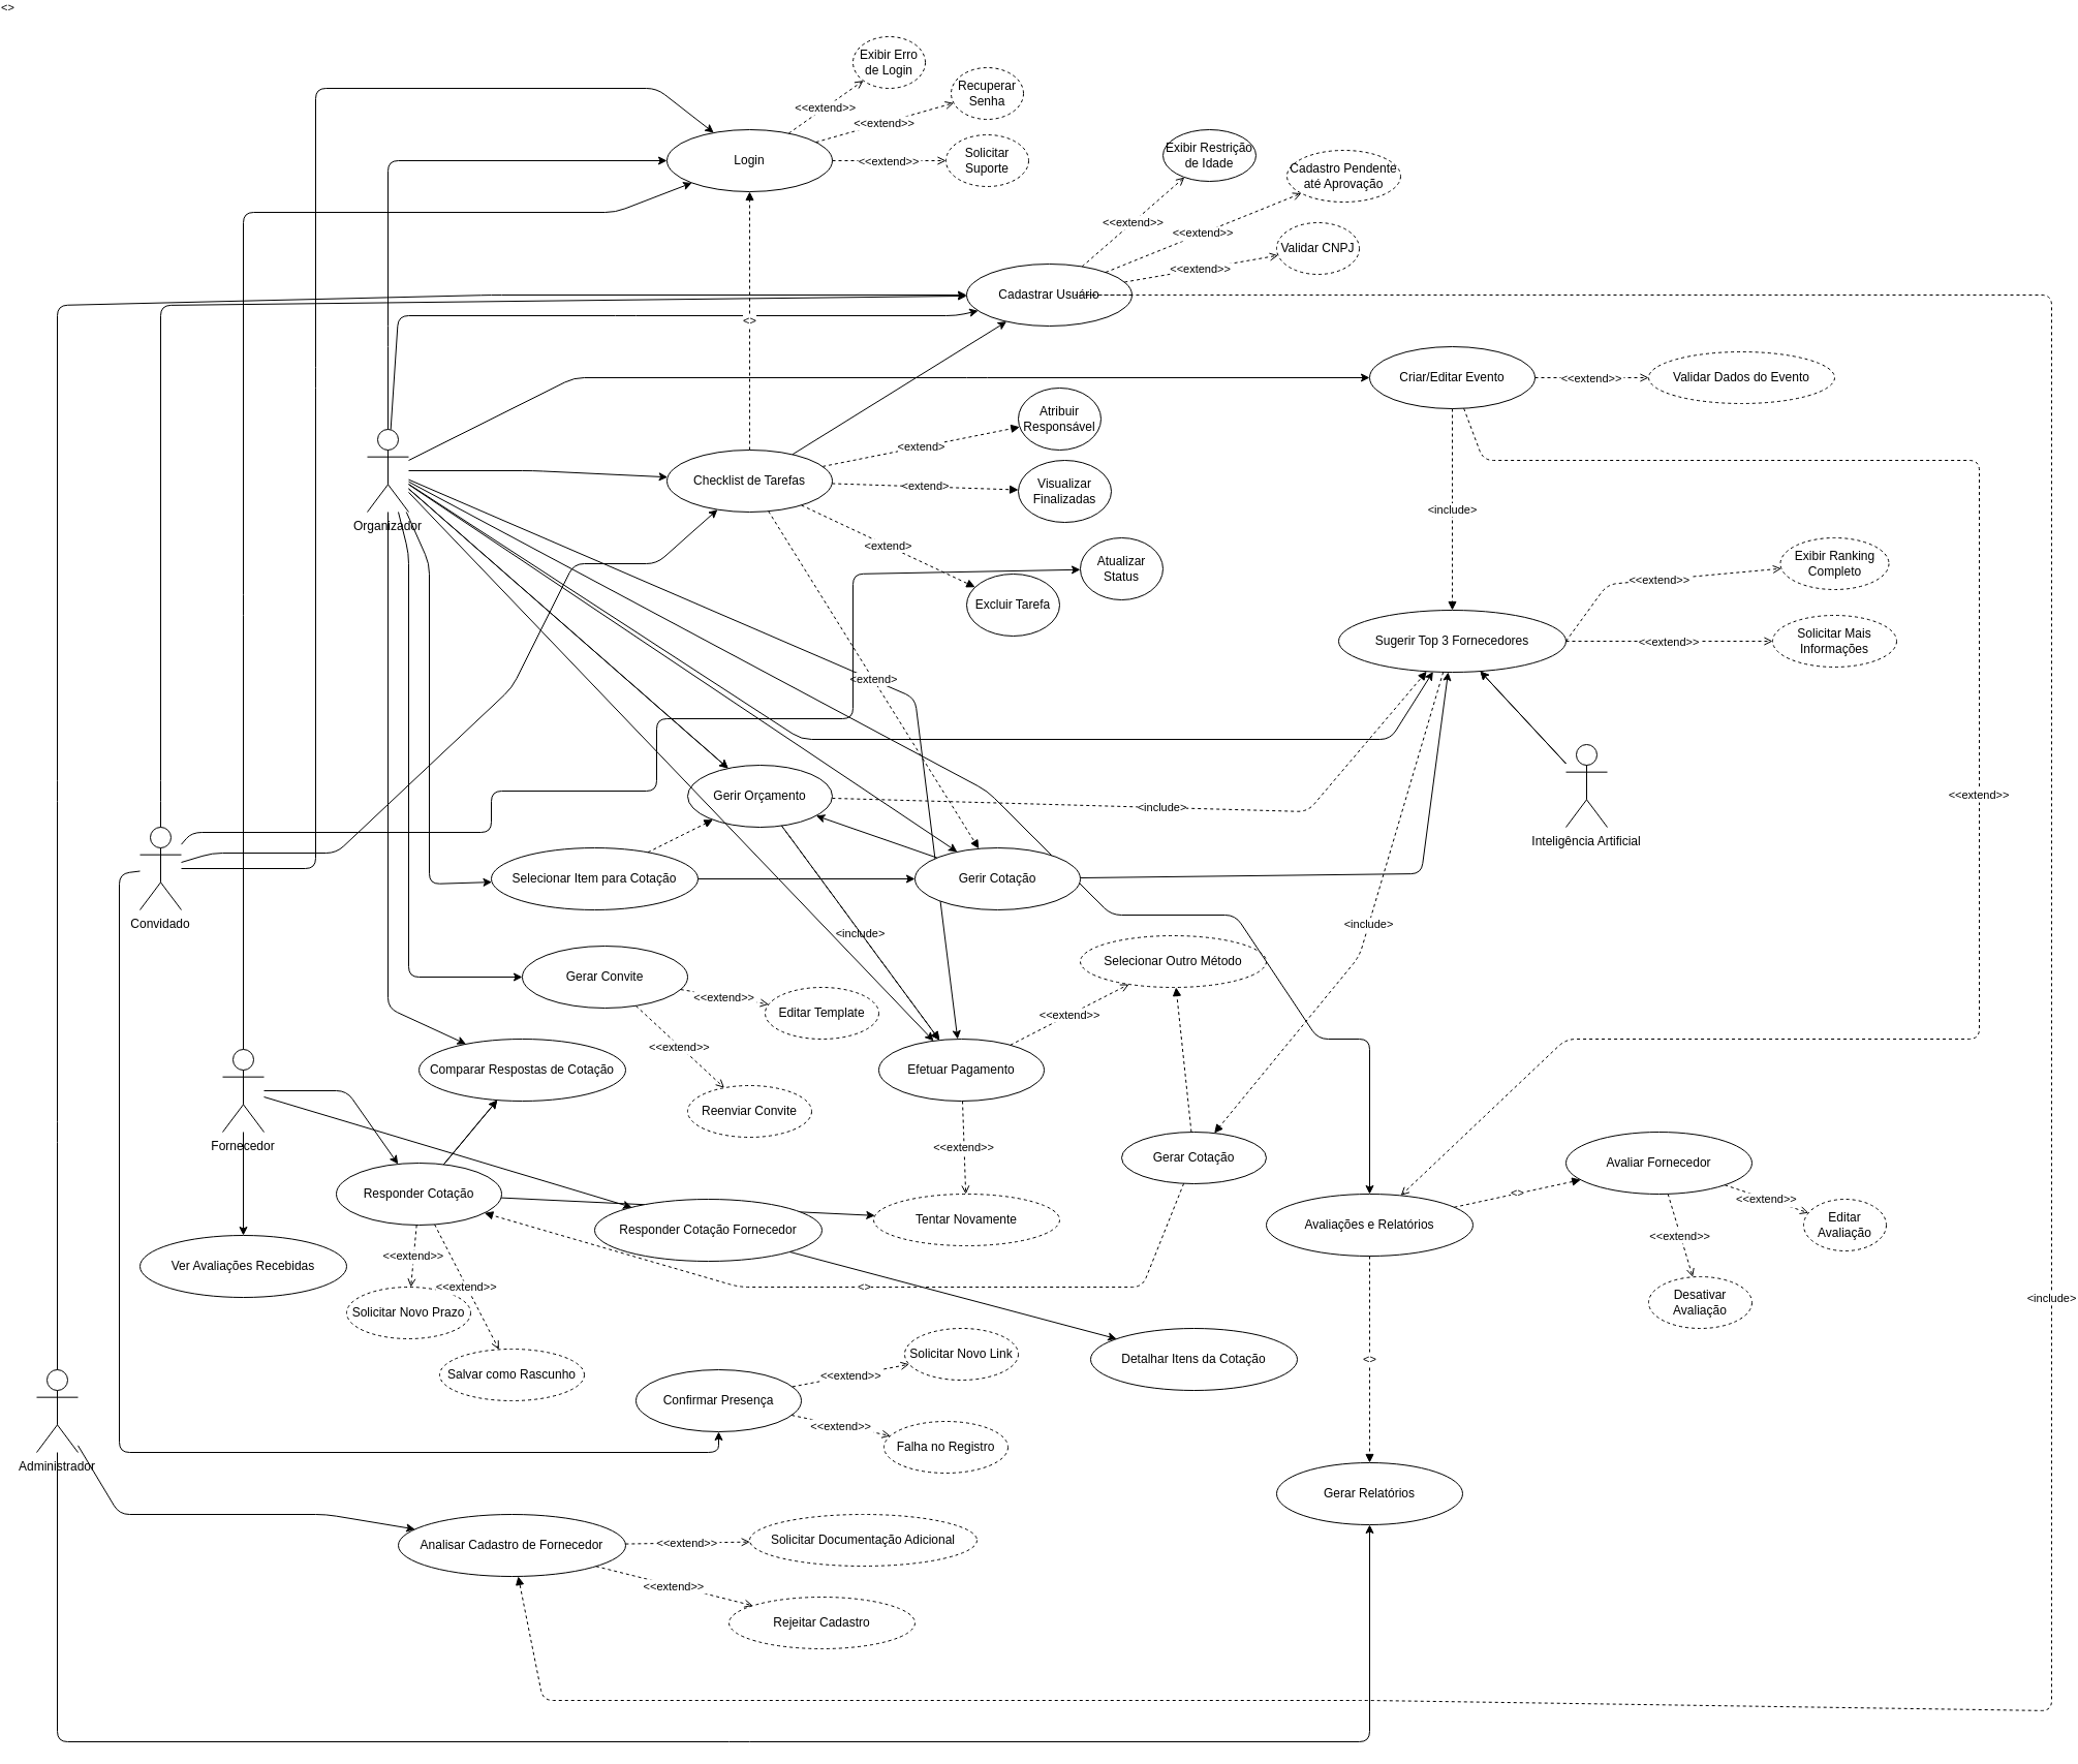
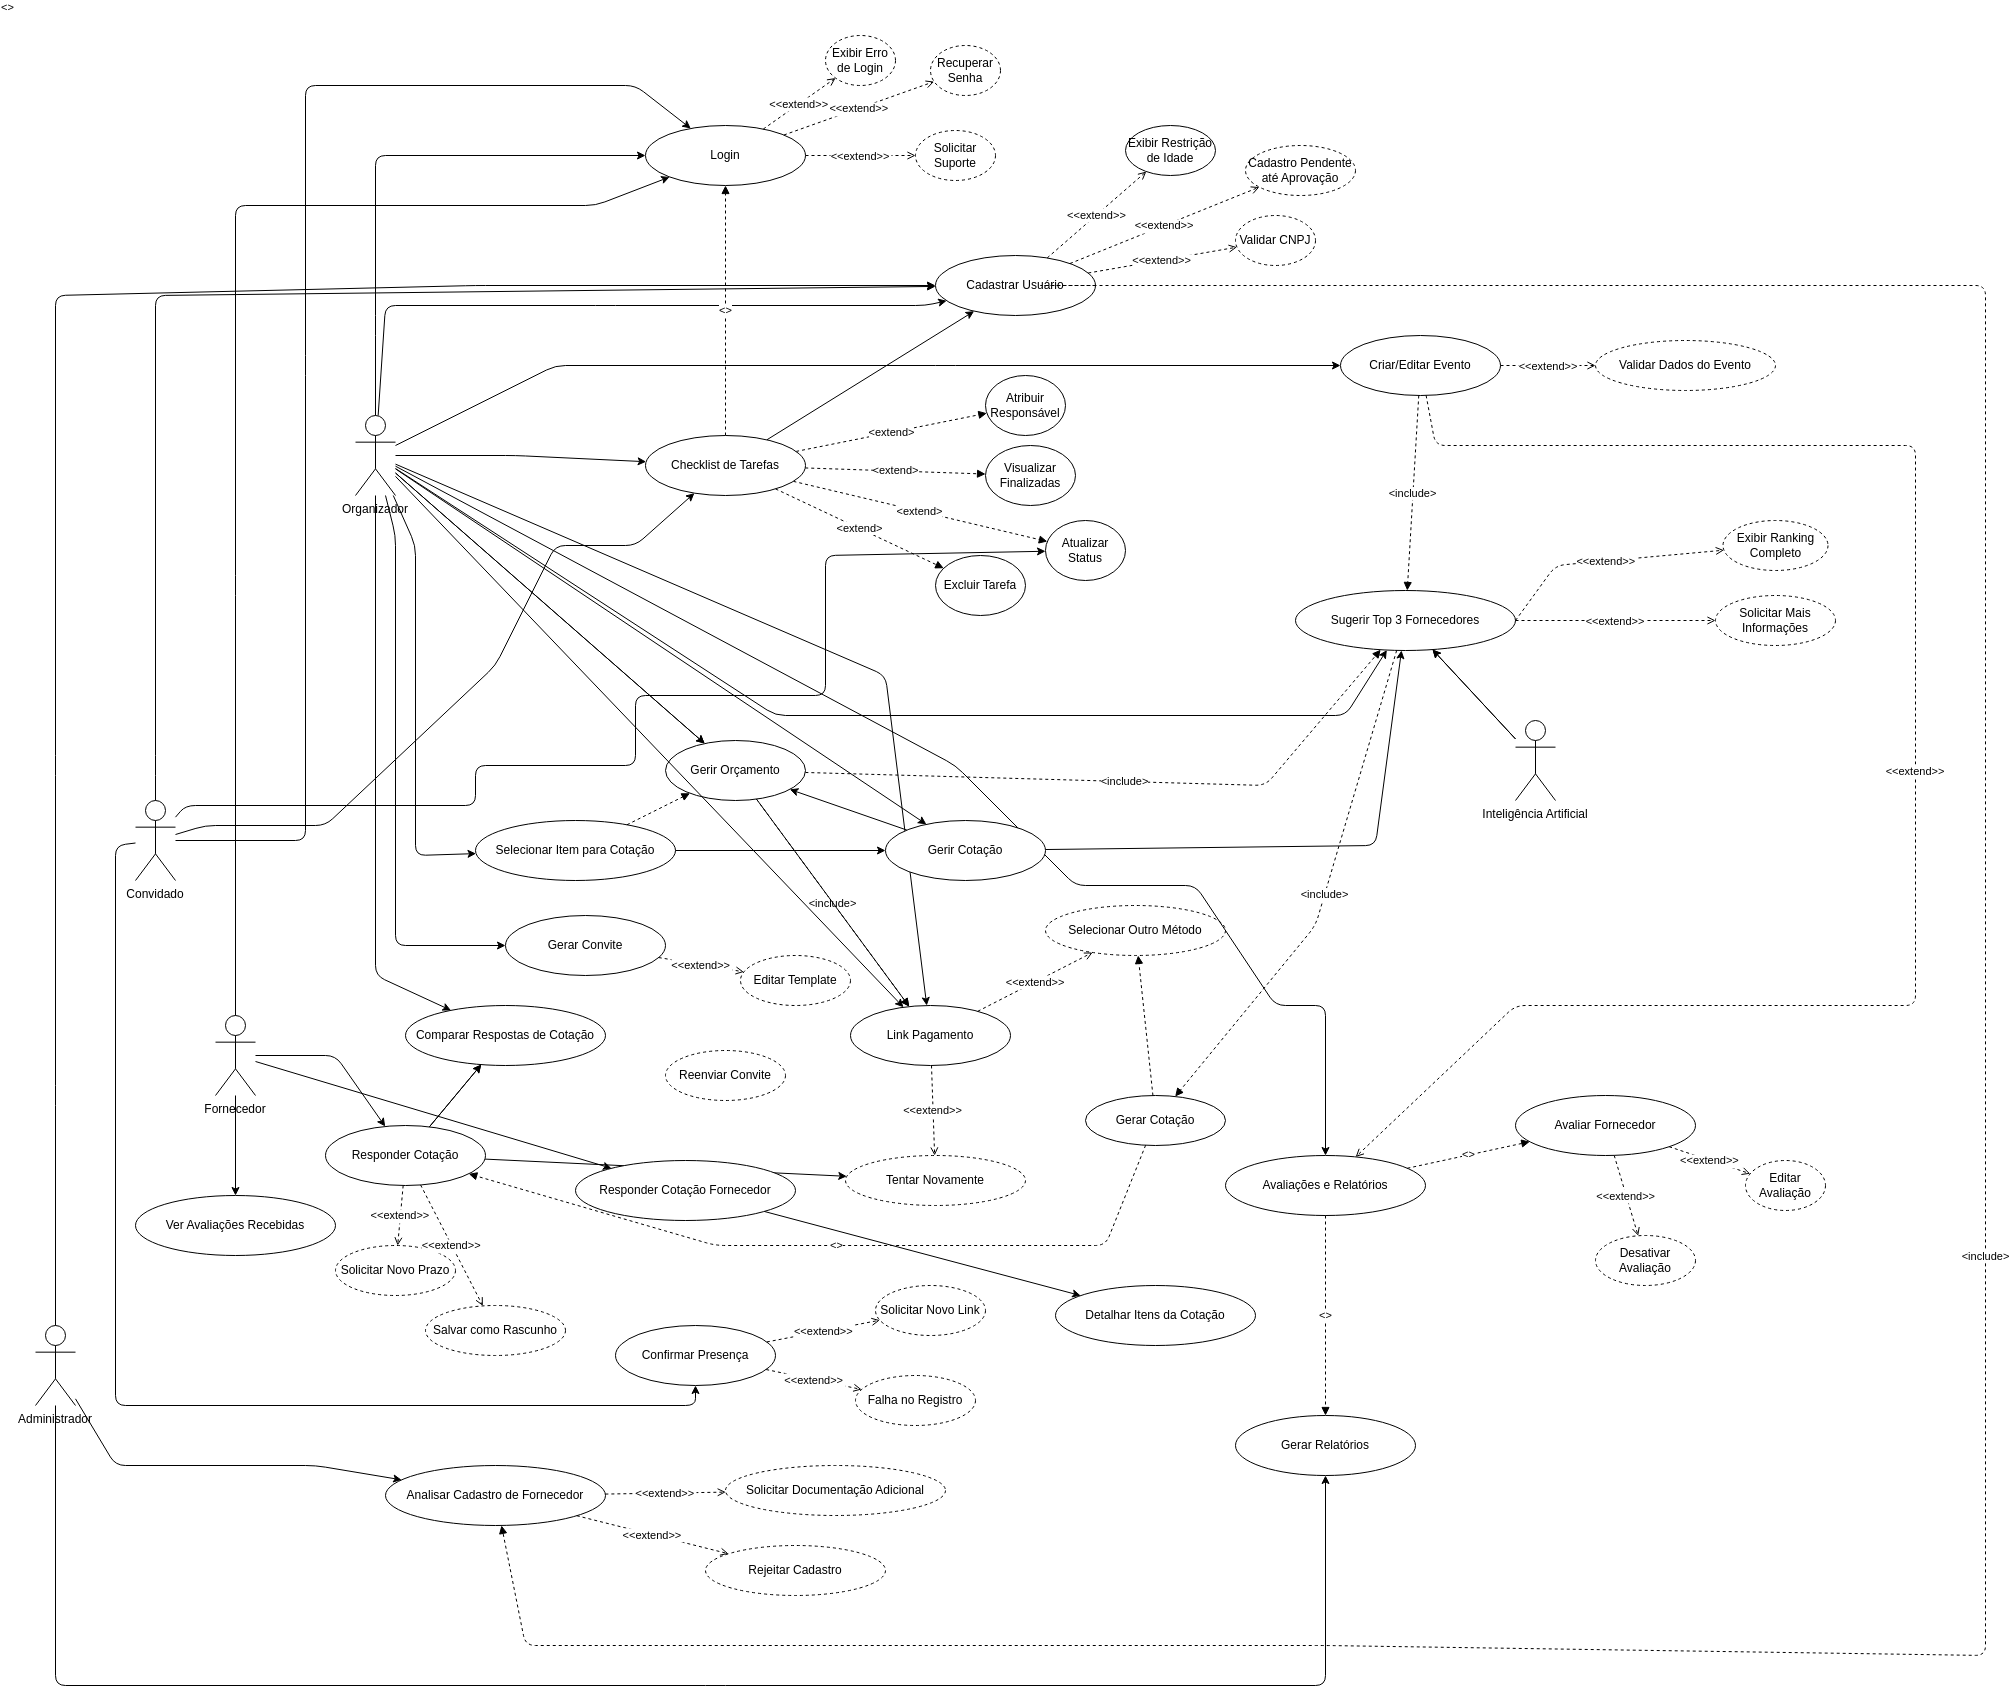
- <mxCell id="20" value="Recuperar Senha" style="ellipse;dashed=1;whiteSpace=wrap;" parent="1" vertex="1"><mxGeometry x="905" y="50" width="70" height="50" as="geometry" /></mxCell>
+ <mxCell id="20" value="Recuperar Senha" style="ellipse;dashed=1;whiteSpace=wrap;" parent="1" vertex="1"><mxGeometry x="915" y="30" width="70" height="50" as="geometry" /></mxCell>
- <mxCell id="9" value="Criar/Editar Evento" style="ellipse;whiteSpace=wrap;html=1;" parent="1" vertex="1"><mxGeometry x="1310" y="320" width="160" height="60" as="geometry" /></mxCell>
+ <mxCell id="9" value="Criar/Editar Evento" style="ellipse;whiteSpace=wrap;html=1;" parent="1" vertex="1"><mxGeometry x="1325" y="320" width="160" height="60" as="geometry" /></mxCell>
- <mxCell id="96" value="&amp;lt;extend&amp;gt;" style="endArrow=block;dashed=1;html=1;" parent="1" source="124" target="135" edge="1"><mxGeometry x="-0.0" relative="1" as="geometry"><mxPoint as="offset" /></mxGeometry></mxCell>
+ <mxCell id="96" value="&amp;lt;extend&amp;gt;" style="endArrow=block;dashed=1;html=1;" parent="1" source="124" target="105" edge="1"><mxGeometry x="-0.0" relative="1" as="geometry"><mxPoint as="offset" /></mxGeometry></mxCell>
- <mxCell id="83" value="&lt;&lt;extend&gt;&gt;" style="endArrow=open;dashed=1;" parent="1" source="10" target="26" edge="1"><mxGeometry relative="1" as="geometry" /></mxCell>
- <mxCell id="11" value="Efetuar Pagamento" style="ellipse;whiteSpace=wrap;html=1;" parent="1" vertex="1"><mxGeometry x="835" y="990" width="160" height="60" as="geometry" /></mxCell>
+ <mxCell id="11" value="Link Pagamento" style="ellipse;whiteSpace=wrap;html=1;" parent="1" vertex="1"><mxGeometry x="835" y="990" width="160" height="60" as="geometry" /></mxCell>
